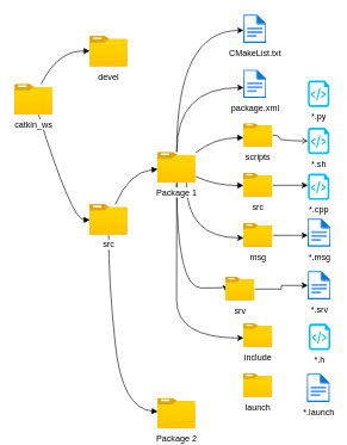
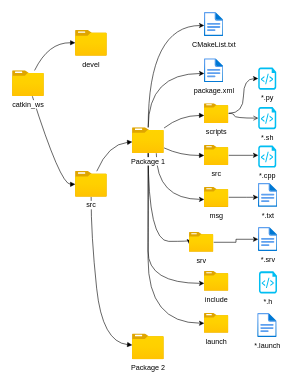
+ <mxCell id="31" style="edgeStyle=orthogonalEdgeStyle;orthogonalLoop=1;jettySize=auto;html=1;entryX=0;entryY=0.5;entryDx=0;entryDy=0;entryPerimeter=0;curved=1;" edge="1" parent="1" source="17" target="29"><mxGeometry relative="1" as="geometry" /></mxCell>
- <mxCell id="34" value="*.msg" style="image;aspect=fixed;html=1;points=[];align=center;fontSize=12;image=img/lib/azure2/general/File.svg;" vertex="1" parent="1"><mxGeometry x="430" y="305" width="32.47" height="40" as="geometry" /></mxCell>
+ <mxCell id="34" value="*.txt" style="image;aspect=fixed;html=1;points=[];align=center;fontSize=12;image=img/lib/azure2/general/File.svg;" vertex="1" parent="1"><mxGeometry x="430" y="305" width="32.47" height="40" as="geometry" /></mxCell>
+ <mxCell id="14" style="edgeStyle=orthogonalEdgeStyle;orthogonalLoop=1;jettySize=auto;html=1;curved=1;" edge="1" parent="1" source="15" target="25"><mxGeometry relative="1" as="geometry"><mxPoint x="246.49" y="512" as="targetPoint" /><Array as="points"><mxPoint x="246" y="322" /><mxPoint x="246" y="538" /></Array></mxGeometry></mxCell>
